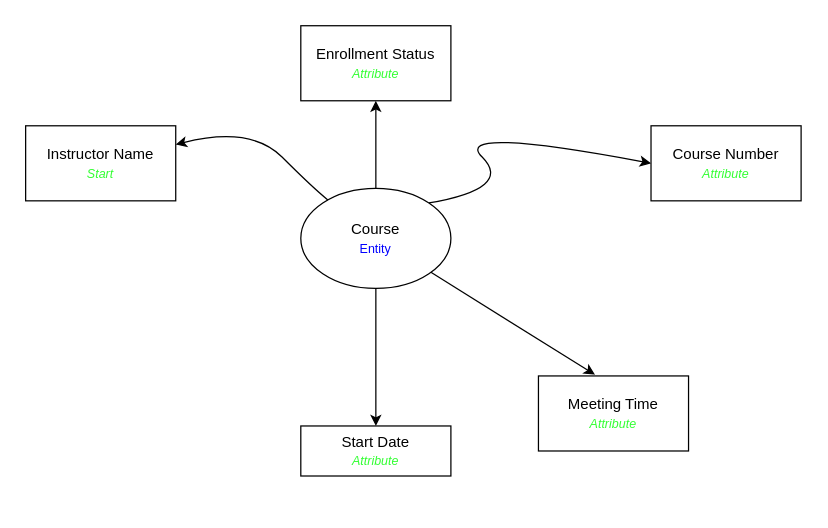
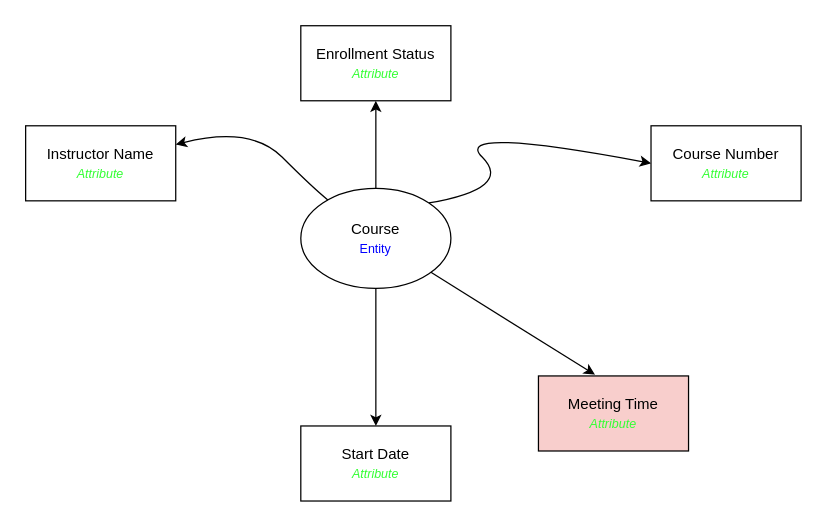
- <mxCell id="9" value="Instructor Name&lt;br&gt;&lt;i&gt;&lt;font color=&quot;#33ff33&quot; style=&quot;font-size: 10px&quot;&gt;Start&lt;/font&gt;&lt;/i&gt;" style="rounded=0;whiteSpace=wrap;html=1;" vertex="1" parent="1"><mxGeometry x="20" y="100" width="120" height="60" as="geometry" /></mxCell>
+ <mxCell id="9" value="Instructor Name&lt;br&gt;&lt;i&gt;&lt;font color=&quot;#33ff33&quot; style=&quot;font-size: 10px&quot;&gt;Attribute&lt;/font&gt;&lt;/i&gt;" style="rounded=0;whiteSpace=wrap;html=1;" vertex="1" parent="1"><mxGeometry x="20" y="100" width="120" height="60" as="geometry" /></mxCell>
- <mxCell id="8" value="Meeting Time&lt;br&gt;&lt;i&gt;&lt;font color=&quot;#33ff33&quot; style=&quot;font-size: 10px&quot;&gt;Attribute&lt;/font&gt;&lt;/i&gt;" style="rounded=0;whiteSpace=wrap;html=1;" vertex="1" parent="1"><mxGeometry x="430" y="300" width="120" height="60" as="geometry" /></mxCell>
+ <mxCell id="8" value="Meeting Time&lt;br&gt;&lt;i&gt;&lt;font color=&quot;#33ff33&quot; style=&quot;font-size: 10px&quot;&gt;Attribute&lt;/font&gt;&lt;/i&gt;" style="rounded=0;whiteSpace=wrap;html=1;fillColor=#f8cecc;" vertex="1" parent="1"><mxGeometry x="430" y="300" width="120" height="60" as="geometry" /></mxCell>
- <mxCell id="6" value="Start Date&lt;br&gt;&lt;i&gt;&lt;font color=&quot;#33ff33&quot; style=&quot;font-size: 10px&quot;&gt;Attribute&lt;/font&gt;&lt;/i&gt;" style="rounded=0;whiteSpace=wrap;html=1;" vertex="1" parent="1"><mxGeometry x="240" y="340" width="120" height="40" as="geometry" /></mxCell>
+ <mxCell id="6" value="Start Date&lt;br&gt;&lt;i&gt;&lt;font color=&quot;#33ff33&quot; style=&quot;font-size: 10px&quot;&gt;Attribute&lt;/font&gt;&lt;/i&gt;" style="rounded=0;whiteSpace=wrap;html=1;" vertex="1" parent="1"><mxGeometry x="240" y="340" width="120" height="60" as="geometry" /></mxCell>
